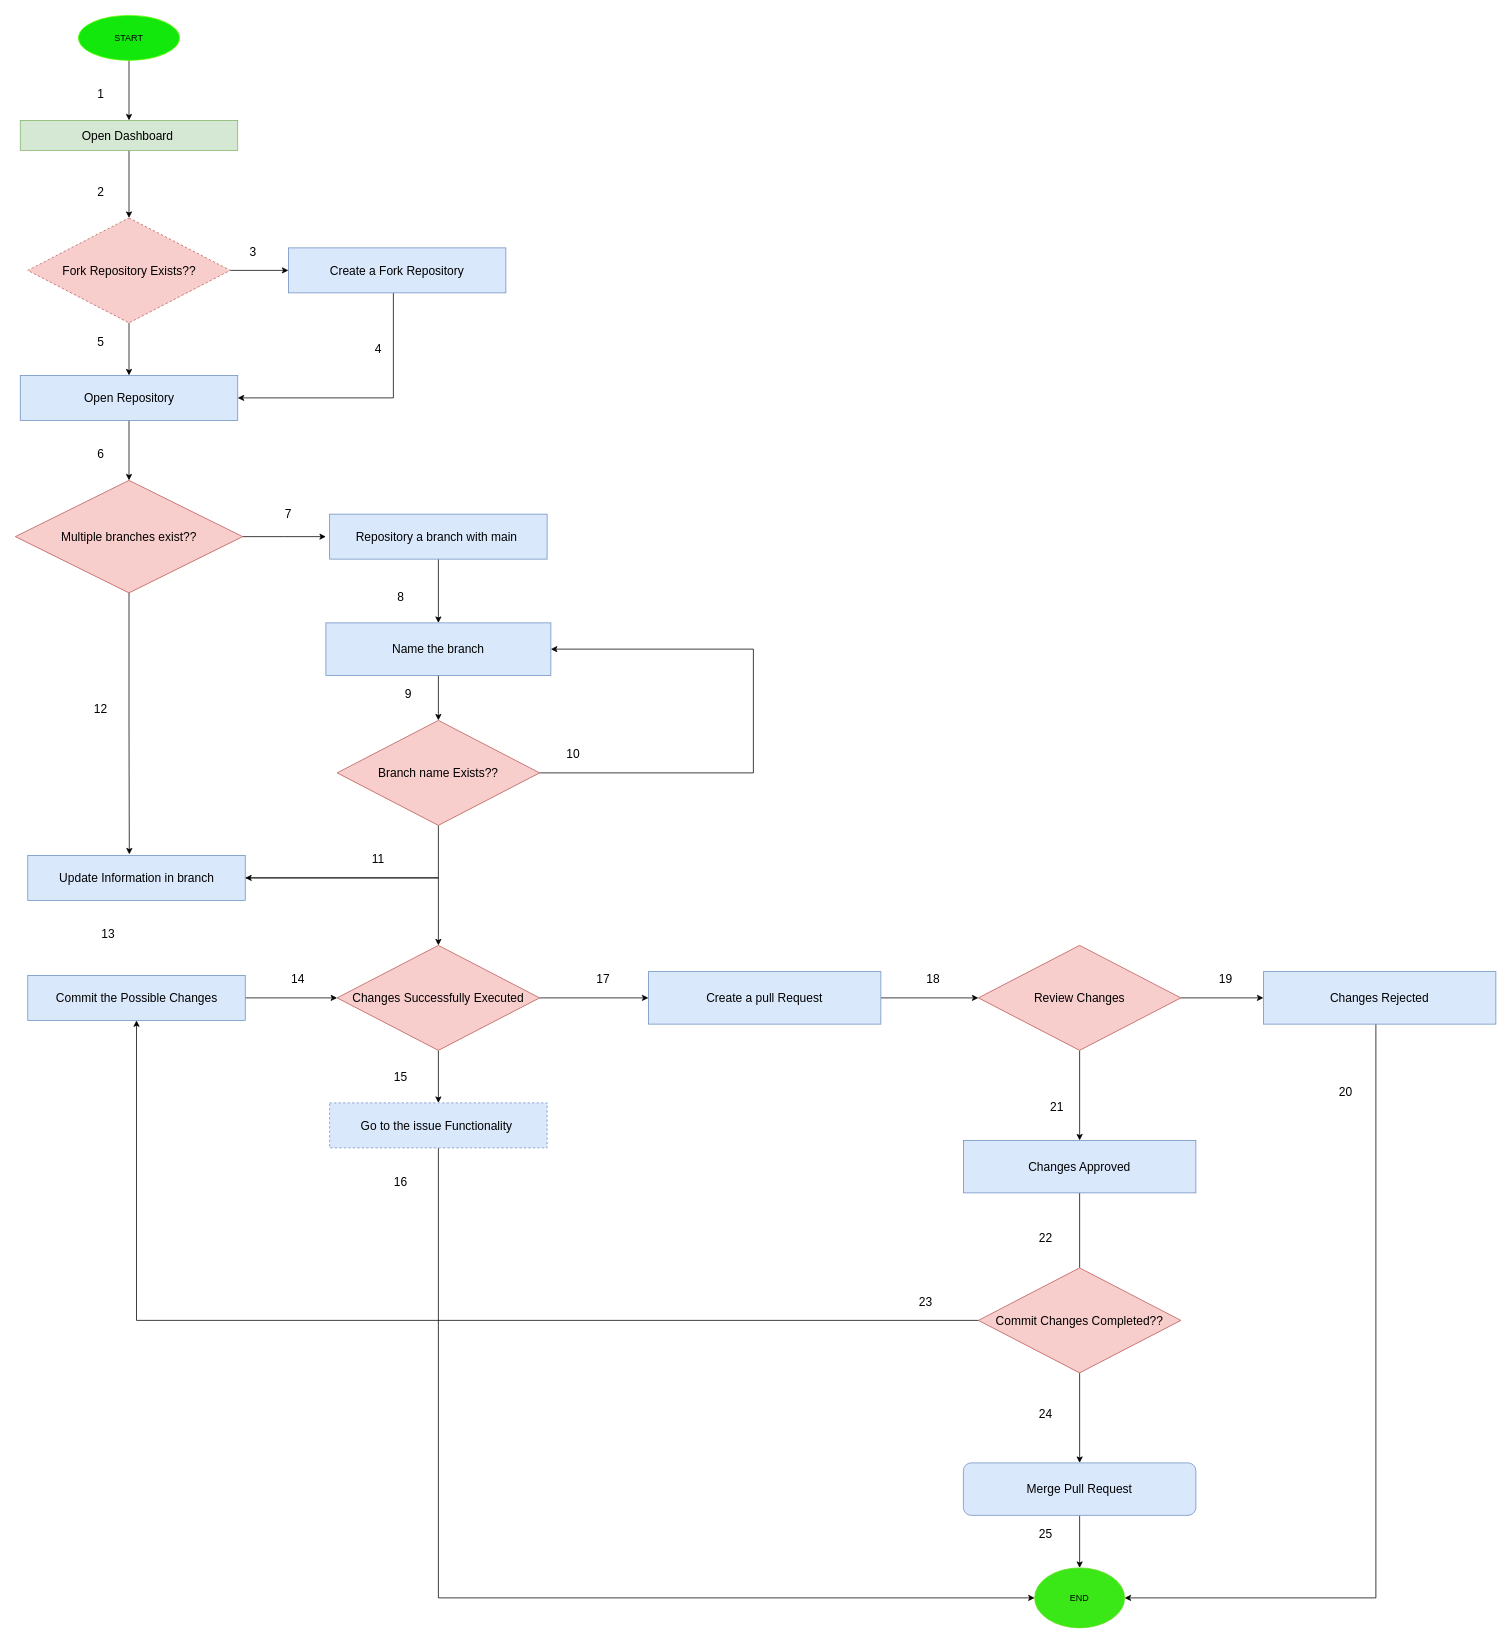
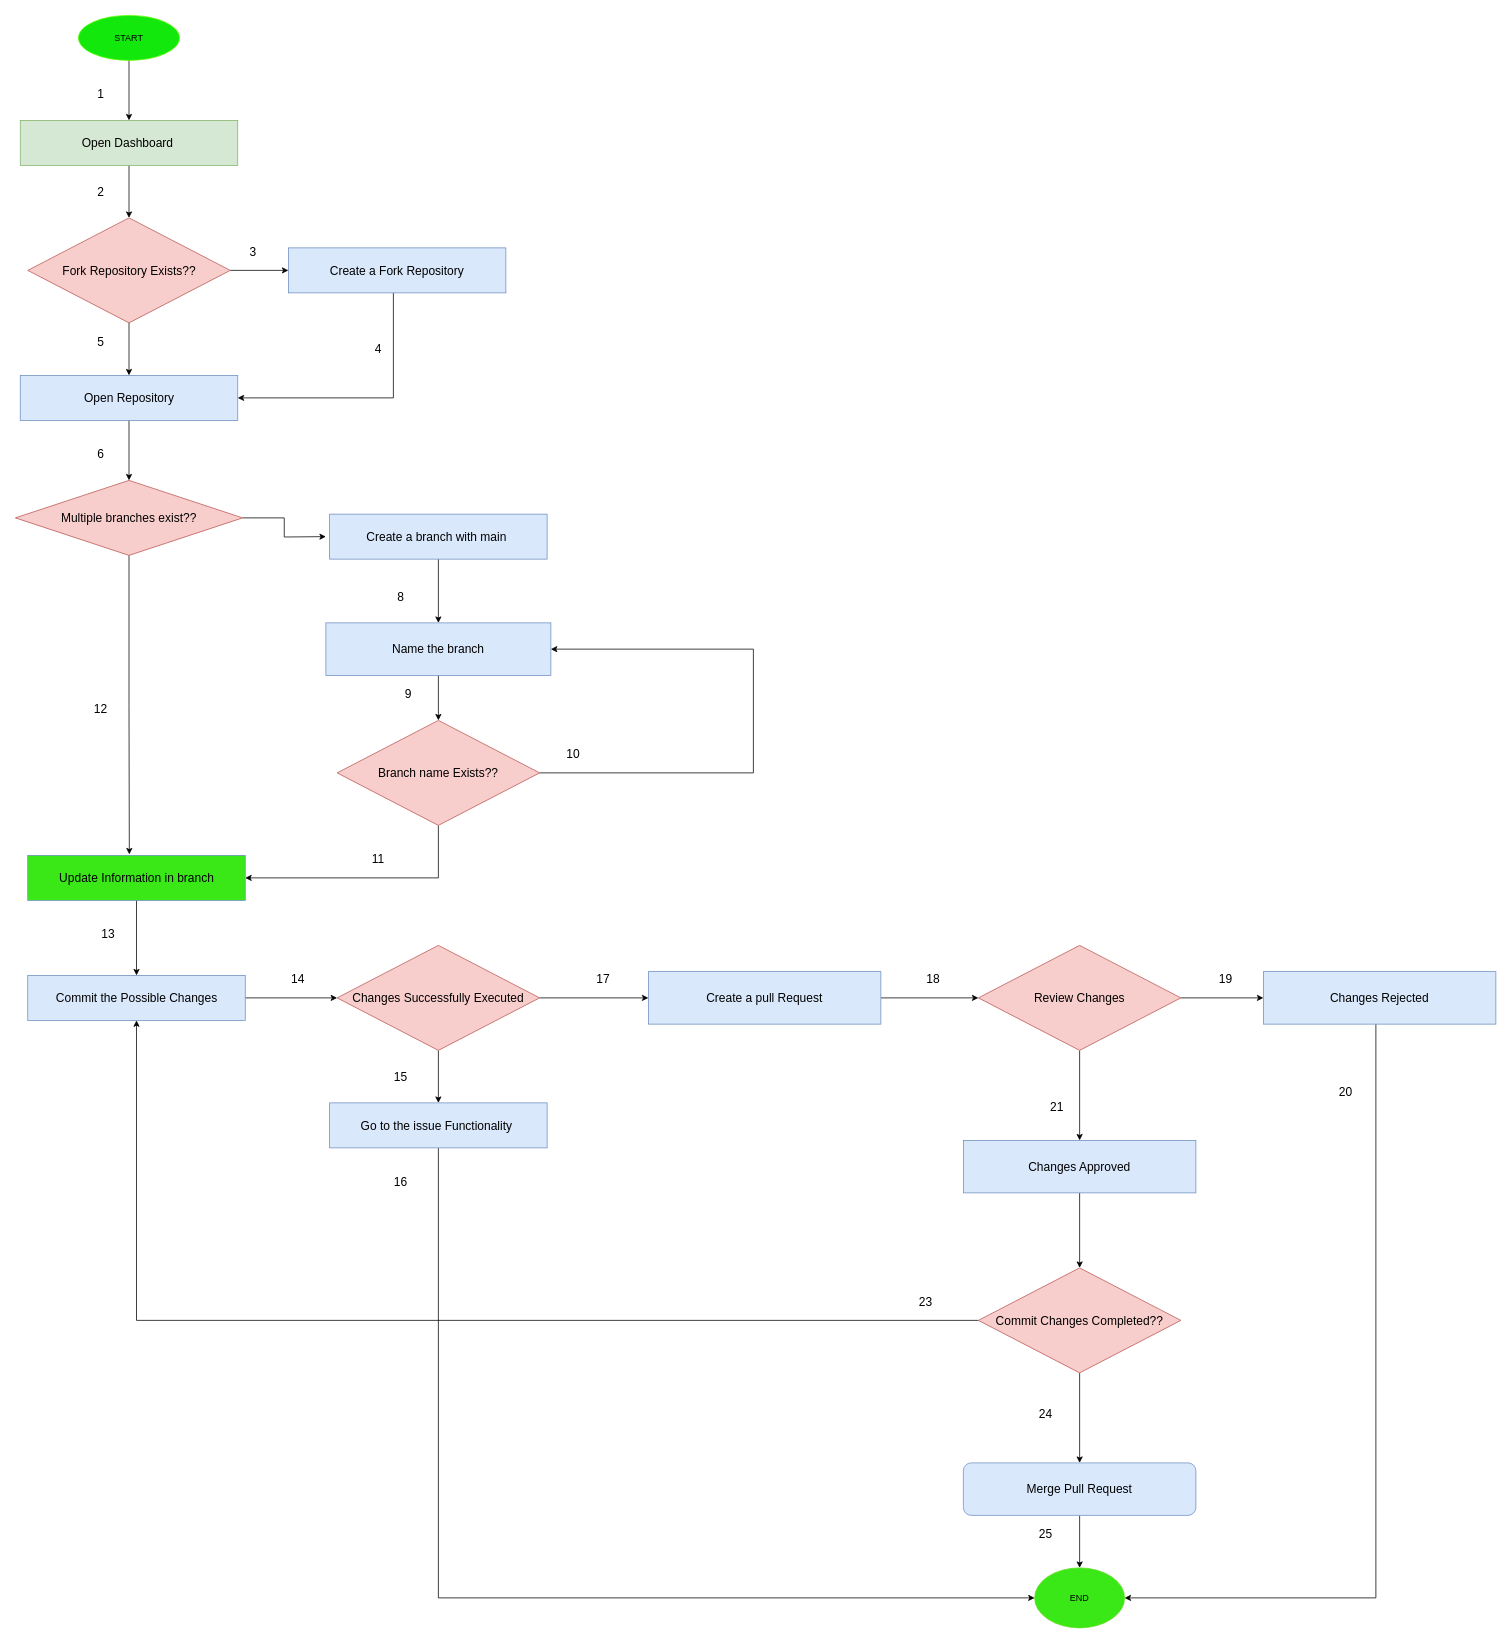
- <mxCell id="5" value="&lt;font style=&quot;font-size: 16px;&quot;&gt;Open Dashboard&amp;nbsp;&lt;/font&gt;" style="rounded=0;whiteSpace=wrap;html=1;fillColor=#d5e8d4;strokeColor=#82b366;" parent="1" vertex="1"><mxGeometry x="26.5" y="160" width="290" height="40" as="geometry" /></mxCell>
+ <mxCell id="5" value="&lt;font style=&quot;font-size: 16px;&quot;&gt;Open Dashboard&amp;nbsp;&lt;/font&gt;" style="rounded=0;whiteSpace=wrap;html=1;fillColor=#d5e8d4;strokeColor=#82b366;" parent="1" vertex="1"><mxGeometry x="26.5" y="160" width="290" height="60" as="geometry" /></mxCell>
- <mxCell id="10" value="&lt;span style=&quot;font-size: 16px;&quot;&gt;Fork Repository Exists??&lt;/span&gt;" style="rhombus;whiteSpace=wrap;html=1;fillColor=#f8cecc;strokeColor=#b85450;rounded=0;dashed=1;" parent="1" vertex="1"><mxGeometry x="36.5" y="290" width="270" height="140" as="geometry" /></mxCell>
+ <mxCell id="10" value="&lt;span style=&quot;font-size: 16px;&quot;&gt;Fork Repository Exists??&lt;/span&gt;" style="rhombus;whiteSpace=wrap;html=1;fillColor=#f8cecc;strokeColor=#b85450;rounded=0;" parent="1" vertex="1"><mxGeometry x="36.5" y="290" width="270" height="140" as="geometry" /></mxCell>
- <mxCell id="54" value="&lt;font style=&quot;font-size: 16px;&quot;&gt;7&lt;/font&gt;" style="text;html=1;strokeColor=none;fillColor=none;align=center;verticalAlign=middle;whiteSpace=wrap;rounded=0;" vertex="1" parent="1"><mxGeometry x="354" y="670" width="60" height="30" as="geometry" /></mxCell>
- <mxCell id="15" value="&lt;span style=&quot;font-size: 16px;&quot;&gt;Multiple branches exist??&lt;/span&gt;" style="rhombus;whiteSpace=wrap;html=1;fillColor=#f8cecc;strokeColor=#b85450;rounded=0;" parent="1" vertex="1"><mxGeometry x="20" y="640" width="303" height="150" as="geometry" /></mxCell>
+ <mxCell id="15" value="&lt;span style=&quot;font-size: 16px;&quot;&gt;Multiple branches exist??&lt;/span&gt;" style="rhombus;whiteSpace=wrap;html=1;fillColor=#f8cecc;strokeColor=#b85450;rounded=0;" parent="1" vertex="1"><mxGeometry x="20" y="640" width="303" height="100" as="geometry" /></mxCell>
- <mxCell id="17" value="&lt;span style=&quot;font-size: 16px;&quot;&gt;Repository a branch with main&amp;nbsp;&lt;/span&gt;" style="rounded=0;whiteSpace=wrap;html=1;fillColor=#dae8fc;strokeColor=#6c8ebf;" parent="1" vertex="1"><mxGeometry x="439" y="685" width="290" height="60" as="geometry" /></mxCell>
+ <mxCell id="17" value="&lt;span style=&quot;font-size: 16px;&quot;&gt;Create a branch with main&amp;nbsp;&lt;/span&gt;" style="rounded=0;whiteSpace=wrap;html=1;fillColor=#dae8fc;strokeColor=#6c8ebf;" parent="1" vertex="1"><mxGeometry x="439" y="685" width="290" height="60" as="geometry" /></mxCell>
- <mxCell id="19" value="&lt;span style=&quot;font-size: 16px;&quot;&gt;Update Information in branch&lt;/span&gt;" style="rounded=0;whiteSpace=wrap;html=1;fillColor=#dae8fc;strokeColor=#6c8ebf;" parent="1" vertex="1"><mxGeometry x="36.5" y="1140" width="290" height="60" as="geometry" /></mxCell>
+ <mxCell id="19" value="&lt;span style=&quot;font-size: 16px;&quot;&gt;Update Information in branch&lt;/span&gt;" style="rounded=0;whiteSpace=wrap;html=1;fillColor=#3ae817;strokeColor=#6c8ebf;" parent="1" vertex="1"><mxGeometry x="36.5" y="1140" width="290" height="60" as="geometry" /></mxCell>
- <mxCell id="18" value="" style="edgeStyle=orthogonalEdgeStyle;rounded=0;orthogonalLoop=1;jettySize=auto;html=1;" parent="1" source="19" target="29" edge="1"><mxGeometry relative="1" as="geometry" /></mxCell>
+ <mxCell id="18" value="" style="edgeStyle=orthogonalEdgeStyle;rounded=0;orthogonalLoop=1;jettySize=auto;html=1;" parent="1" source="19" target="26" edge="1"><mxGeometry relative="1" as="geometry" /></mxCell>
- <mxCell id="31" value="&lt;span style=&quot;font-size: 16px;&quot;&gt;Go to the issue Functionality&amp;nbsp;&lt;/span&gt;" style="rounded=0;whiteSpace=wrap;html=1;fillColor=#dae8fc;strokeColor=#6c8ebf;dashed=1;" parent="1" vertex="1"><mxGeometry x="439" y="1470" width="290" height="60" as="geometry" /></mxCell>
+ <mxCell id="31" value="&lt;span style=&quot;font-size: 16px;&quot;&gt;Go to the issue Functionality&amp;nbsp;&lt;/span&gt;" style="rounded=0;whiteSpace=wrap;html=1;fillColor=#dae8fc;strokeColor=#6c8ebf;" parent="1" vertex="1"><mxGeometry x="439" y="1470" width="290" height="60" as="geometry" /></mxCell>
- <mxCell id="69" value="&lt;font style=&quot;font-size: 16px;&quot;&gt;22&lt;/font&gt;" style="text;html=1;strokeColor=none;fillColor=none;align=center;verticalAlign=middle;whiteSpace=wrap;rounded=0;" vertex="1" parent="1"><mxGeometry x="1364" y="1635" width="60" height="30" as="geometry" /></mxCell>
- <mxCell id="39" style="edgeStyle=orthogonalEdgeStyle;rounded=0;orthogonalLoop=1;jettySize=auto;html=1;entryX=0.5;entryY=0;entryDx=0;entryDy=0;endArrow=none;" parent="1" source="40" target="43" edge="1"><mxGeometry relative="1" as="geometry" /></mxCell>
+ <mxCell id="39" style="edgeStyle=orthogonalEdgeStyle;rounded=0;orthogonalLoop=1;jettySize=auto;html=1;entryX=0.5;entryY=0;entryDx=0;entryDy=0;" parent="1" source="40" target="43" edge="1"><mxGeometry relative="1" as="geometry" /></mxCell>
